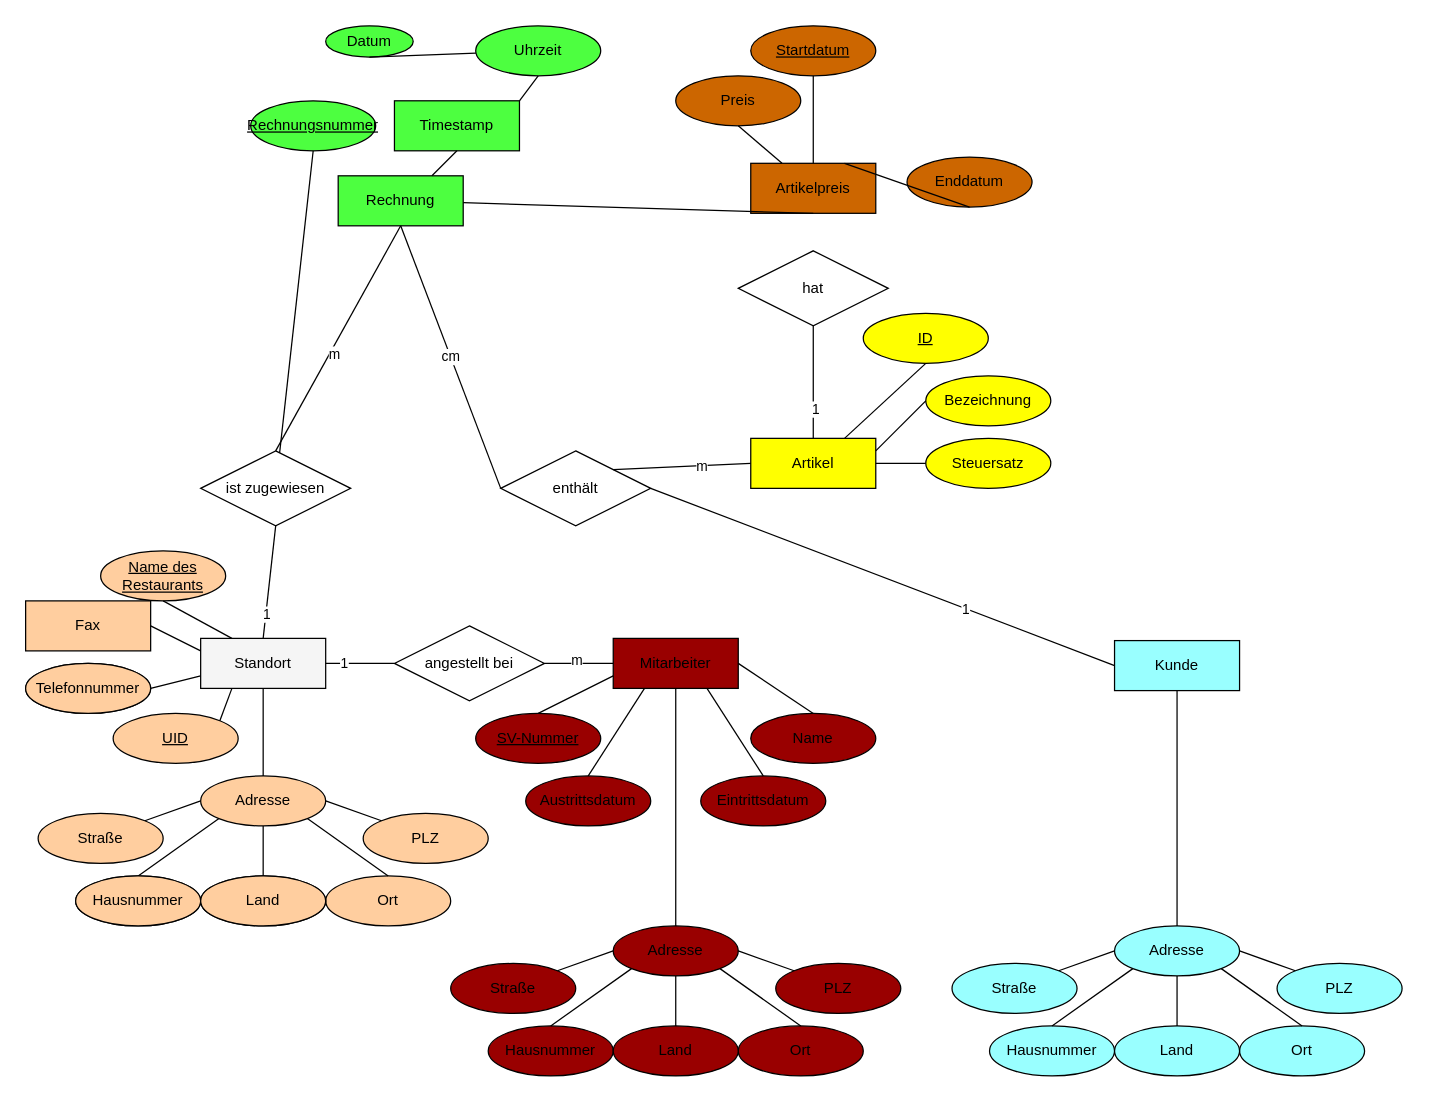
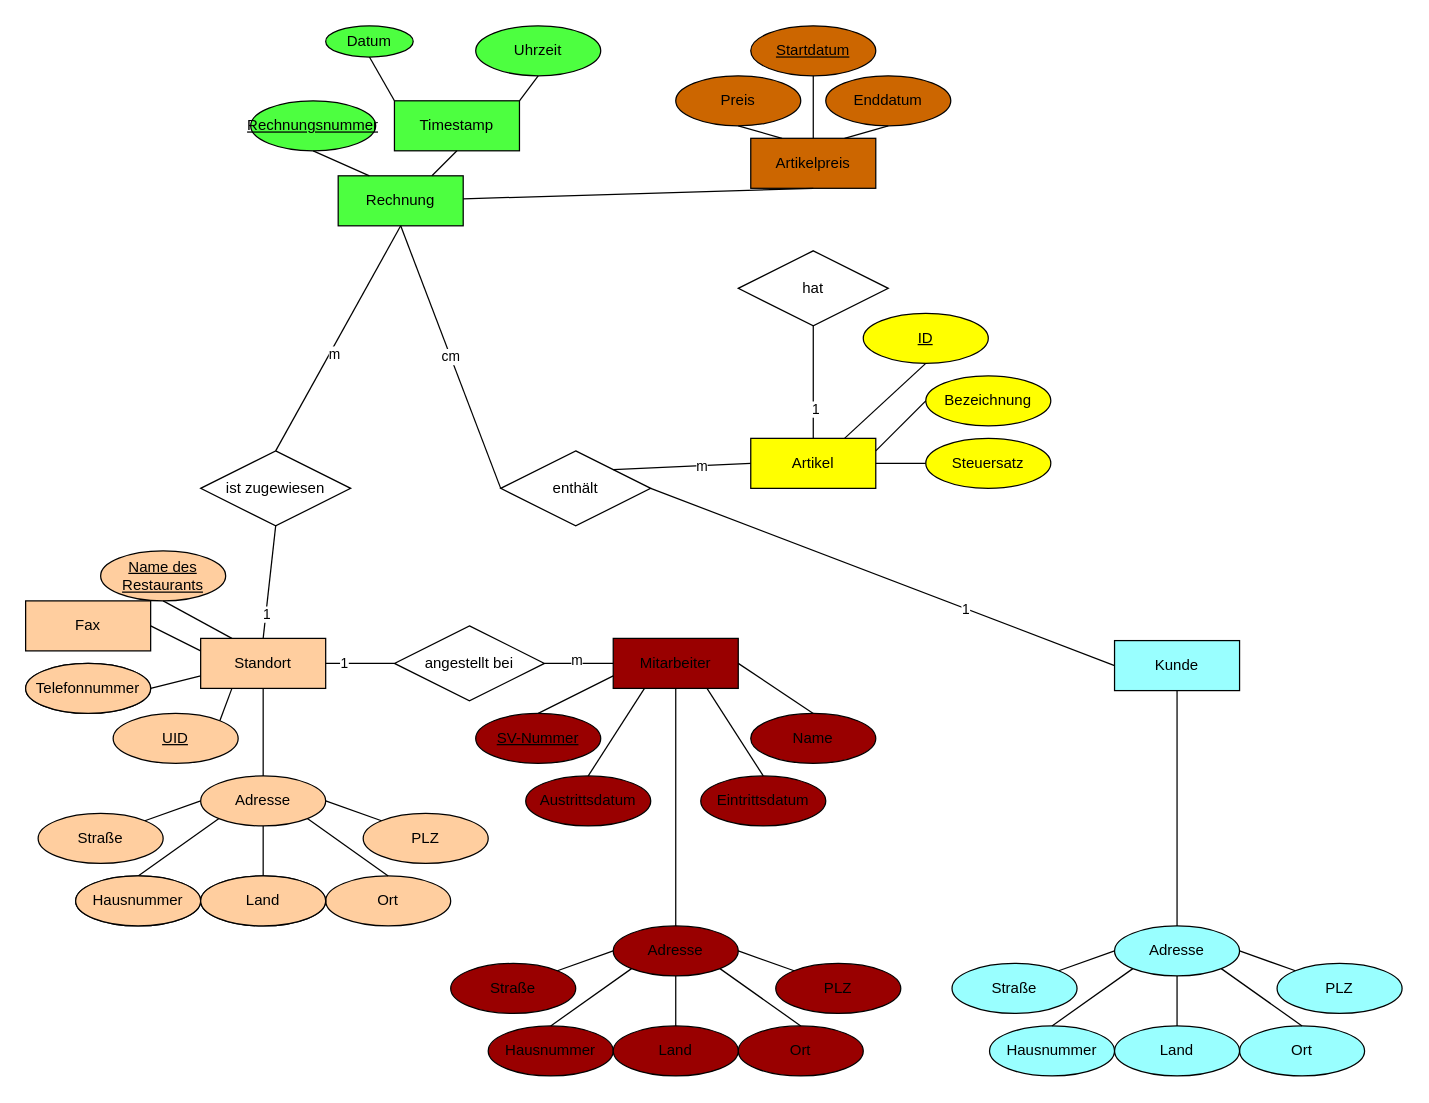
- <mxCell id="33" value="" style="endArrow=none;html=1;rounded=0;exitX=0.5;exitY=1;exitDx=0;exitDy=0;fillColor=#4DFF40;" edge="1" parent="1" source="31" target="30"><mxGeometry relative="1" as="geometry"><mxPoint x="120" y="530" as="sourcePoint" /><mxPoint x="280" y="530" as="targetPoint" /></mxGeometry></mxCell>
+ <mxCell id="33" value="" style="endArrow=none;html=1;rounded=0;exitX=0.5;exitY=1;exitDx=0;exitDy=0;entryX=0;entryY=0;entryDx=0;entryDy=0;fillColor=#4DFF40;" edge="1" parent="1" source="31" target="29"><mxGeometry relative="1" as="geometry"><mxPoint x="120" y="530" as="sourcePoint" /><mxPoint x="280" y="530" as="targetPoint" /></mxGeometry></mxCell>
- <mxCell id="53" value="Enddatum" style="ellipse;whiteSpace=wrap;html=1;align=center;fillColor=#CC6600;" vertex="1" parent="1"><mxGeometry x="725" y="125" width="100" height="40" as="geometry" /></mxCell>
+ <mxCell id="53" value="Enddatum" style="ellipse;whiteSpace=wrap;html=1;align=center;fillColor=#CC6600;" vertex="1" parent="1"><mxGeometry x="660" y="60" width="100" height="40" as="geometry" /></mxCell>
- <mxCell id="51" value="Artikelpreis" style="whiteSpace=wrap;html=1;align=center;fillColor=#CC6600;" vertex="1" parent="1"><mxGeometry x="600" y="130" width="100" height="40" as="geometry" /></mxCell>
+ <mxCell id="51" value="Artikelpreis" style="whiteSpace=wrap;html=1;align=center;fillColor=#CC6600;" vertex="1" parent="1"><mxGeometry x="600" y="110" width="100" height="40" as="geometry" /></mxCell>
- <mxCell id="36" value="" style="endArrow=none;html=1;rounded=0;exitX=0.5;exitY=1;exitDx=0;exitDy=0;fillColor=#4DFF40;" edge="1" parent="1" source="32" target="22"><mxGeometry relative="1" as="geometry"><mxPoint x="375" y="130" as="sourcePoint" /><mxPoint x="355" y="150" as="targetPoint" /></mxGeometry></mxCell>
+ <mxCell id="36" value="" style="endArrow=none;html=1;rounded=0;exitX=0.5;exitY=1;exitDx=0;exitDy=0;entryX=0.25;entryY=0;entryDx=0;entryDy=0;fillColor=#4DFF40;" edge="1" parent="1" source="32" target="28"><mxGeometry relative="1" as="geometry"><mxPoint x="375" y="130" as="sourcePoint" /><mxPoint x="355" y="150" as="targetPoint" /></mxGeometry></mxCell>
- <mxCell id="2" value="Standort" style="whiteSpace=wrap;html=1;align=center;fillColor=#f5f5f5;" vertex="1" parent="1"><mxGeometry x="160" y="510" width="100" height="40" as="geometry" /></mxCell>
+ <mxCell id="2" value="Standort" style="whiteSpace=wrap;html=1;align=center;fillColor=#FFCE9F;" vertex="1" parent="1"><mxGeometry x="160" y="510" width="100" height="40" as="geometry" /></mxCell>
